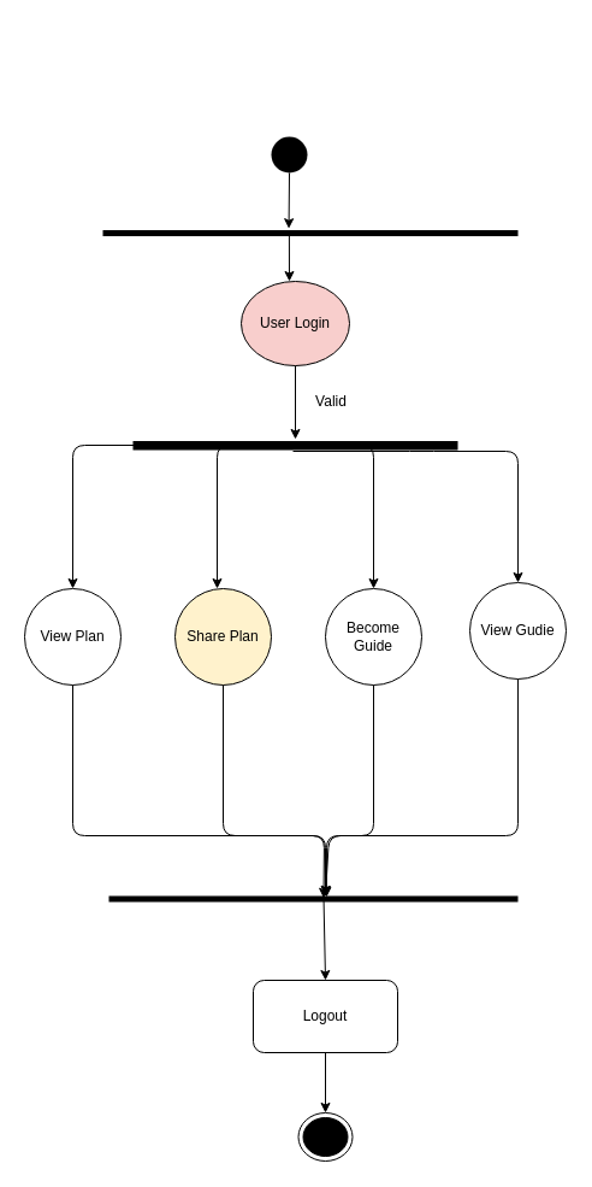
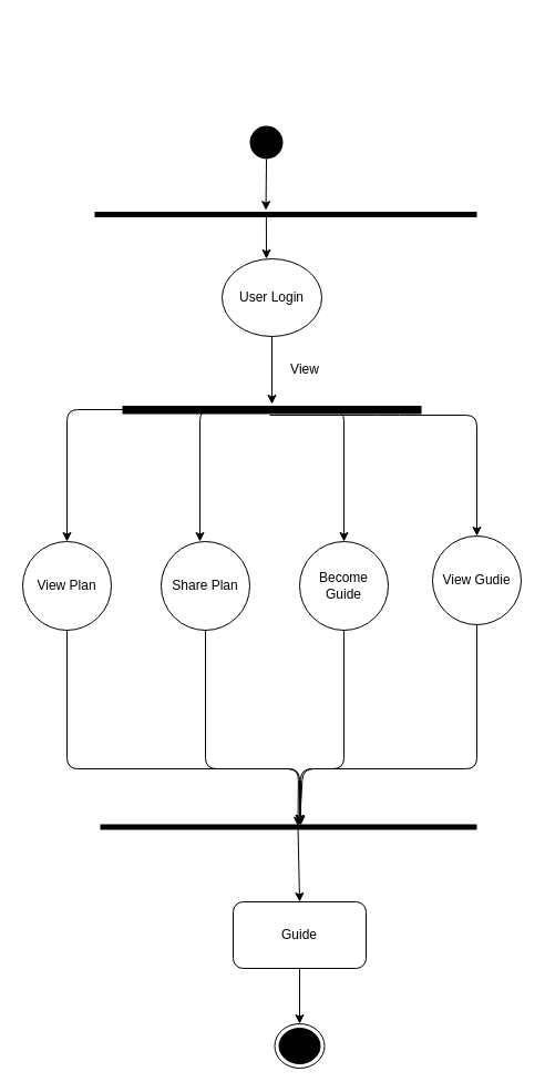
- <mxCell id="5" value="User Login" style="ellipse;whiteSpace=wrap;html=1;fillColor=#f8cecc;" vertex="1" parent="1"><mxGeometry x="200" y="233" width="90" height="70" as="geometry" /></mxCell>
+ <mxCell id="5" value="User Login" style="ellipse;whiteSpace=wrap;html=1;" vertex="1" parent="1"><mxGeometry x="200" y="233" width="90" height="70" as="geometry" /></mxCell>
- <mxCell id="7" value="Valid" style="text;html=1;strokeColor=none;fillColor=none;align=center;verticalAlign=middle;whiteSpace=wrap;rounded=0;" vertex="1" parent="1"><mxGeometry x="255" y="323" width="40" height="20" as="geometry" /></mxCell>
+ <mxCell id="7" value="View" style="text;html=1;strokeColor=none;fillColor=none;align=center;verticalAlign=middle;whiteSpace=wrap;rounded=0;" vertex="1" parent="1"><mxGeometry x="255" y="323" width="40" height="20" as="geometry" /></mxCell>
- <mxCell id="10" value="Share Plan" style="ellipse;whiteSpace=wrap;html=1;fillColor=#fff2cc;" vertex="1" parent="1"><mxGeometry x="145" y="488" width="80" height="80" as="geometry" /></mxCell>
+ <mxCell id="10" value="Share Plan" style="ellipse;whiteSpace=wrap;html=1;" vertex="1" parent="1"><mxGeometry x="145" y="488" width="80" height="80" as="geometry" /></mxCell>
- <mxCell id="23" value="Logout" style="rounded=1;whiteSpace=wrap;html=1;" vertex="1" parent="1"><mxGeometry x="210" y="813" width="120" height="60" as="geometry" /></mxCell>
+ <mxCell id="23" value="Guide" style="rounded=1;whiteSpace=wrap;html=1;" vertex="1" parent="1"><mxGeometry x="210" y="813" width="120" height="60" as="geometry" /></mxCell>
